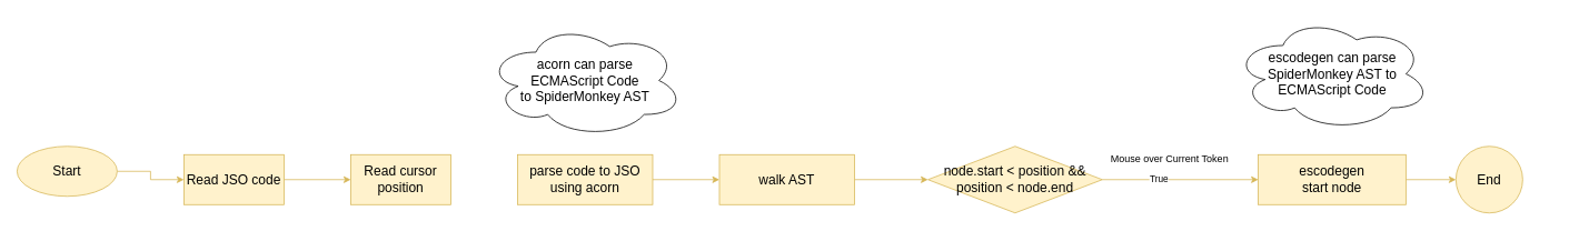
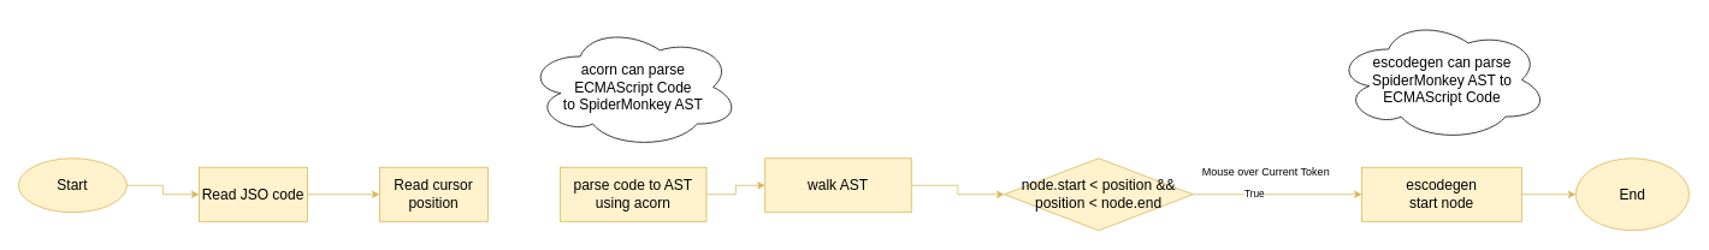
- <mxCell id="8" value="parse code to JSO&lt;br style=&quot;font-size: 16px;&quot;&gt;using acorn" style="whiteSpace=wrap;html=1;fontSize=16;fillColor=#fff2cc;strokeColor=#d6b656;" vertex="1" parent="1"><mxGeometry x="620" y="185" width="162" height="60" as="geometry" /></mxCell>
+ <mxCell id="8" value="parse code to AST&lt;br style=&quot;font-size: 16px;&quot;&gt;using acorn" style="whiteSpace=wrap;html=1;fontSize=16;fillColor=#fff2cc;strokeColor=#d6b656;" vertex="1" parent="1"><mxGeometry x="620" y="185" width="162" height="60" as="geometry" /></mxCell>
- <mxCell id="10" value="walk AST" style="whiteSpace=wrap;html=1;fontSize=16;fillColor=#fff2cc;strokeColor=#d6b656;" vertex="1" parent="1"><mxGeometry x="862" y="185" width="162" height="60" as="geometry" /></mxCell>
+ <mxCell id="10" value="walk AST" style="whiteSpace=wrap;html=1;fontSize=16;fillColor=#fff2cc;strokeColor=#d6b656;" vertex="1" parent="1"><mxGeometry x="847" y="175" width="162" height="60" as="geometry" /></mxCell>
- <mxCell id="17" value="End" style="ellipse;whiteSpace=wrap;html=1;fontSize=16;fillColor=#fff2cc;strokeColor=#d6b656;" vertex="1" parent="1"><mxGeometry x="1745" y="175" width="80" height="80" as="geometry" /></mxCell>
+ <mxCell id="17" value="End" style="ellipse;whiteSpace=wrap;html=1;fontSize=16;fillColor=#fff2cc;strokeColor=#d6b656;" vertex="1" parent="1"><mxGeometry x="1745" y="175" width="125.5" height="80" as="geometry" /></mxCell>
